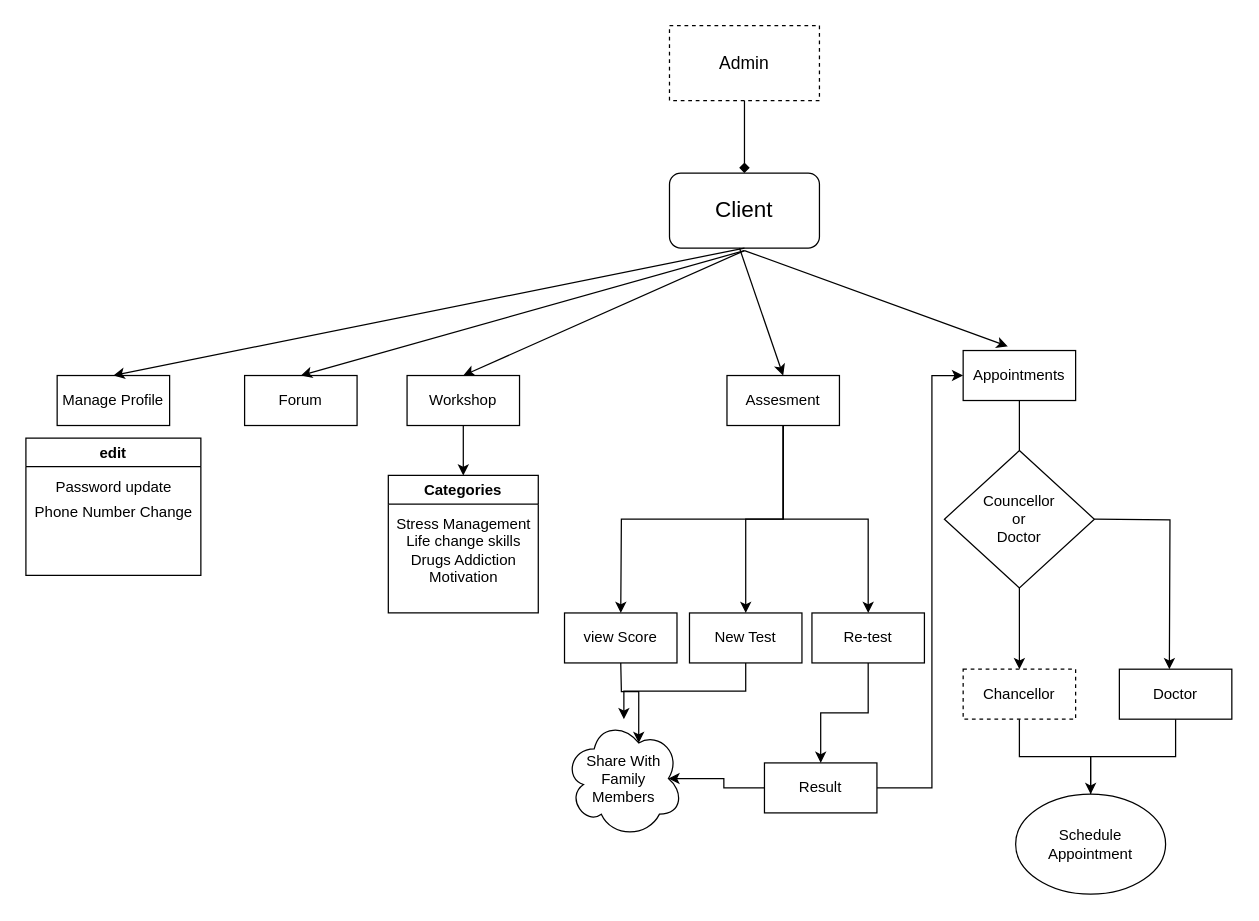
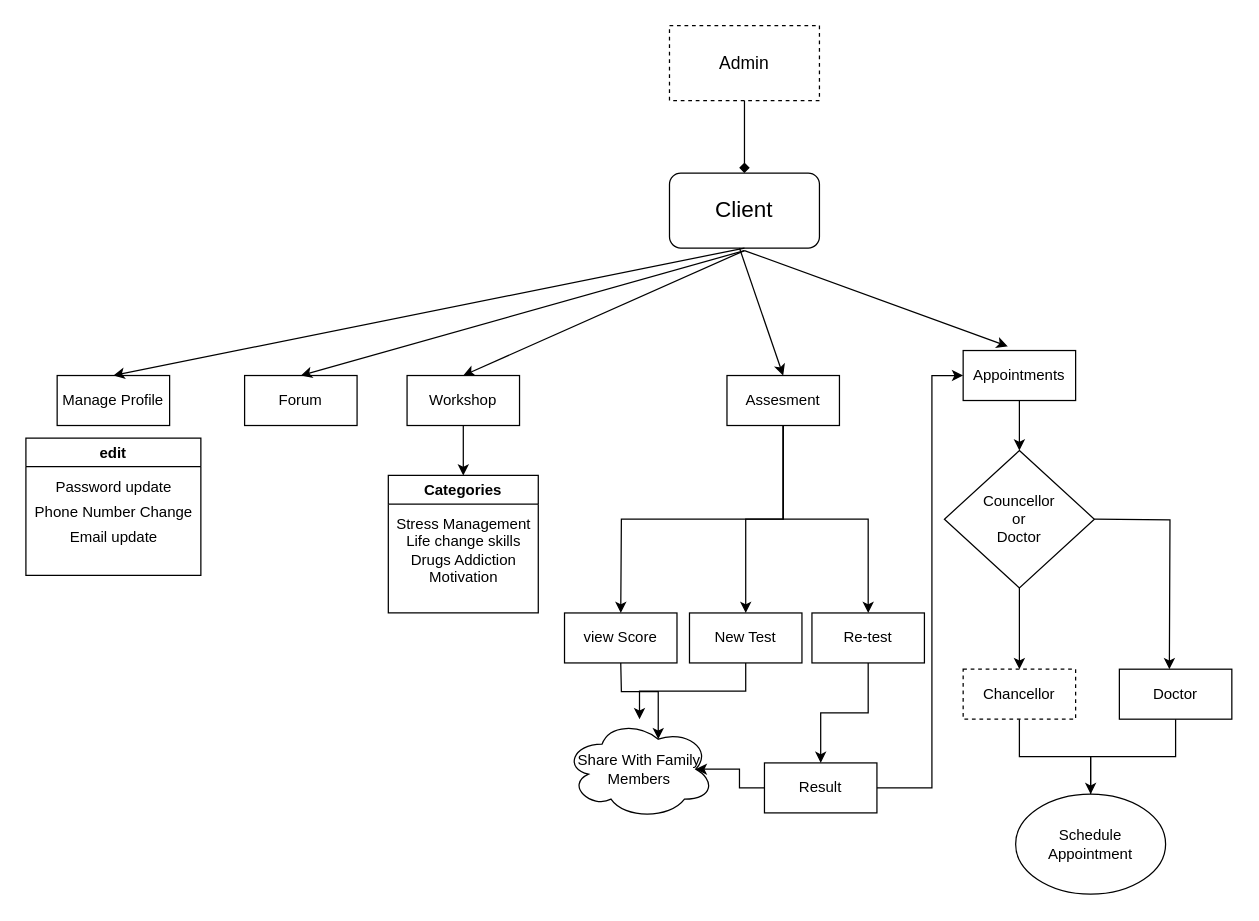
- <mxCell id="12" style="edgeStyle=orthogonalEdgeStyle;rounded=0;orthogonalLoop=1;jettySize=auto;html=1;exitX=0.5;exitY=1;exitDx=0;exitDy=0;entryX=0.5;entryY=0;entryDx=0;entryDy=0;endArrow=none;" parent="1" source="13" target="24" edge="1"><mxGeometry relative="1" as="geometry"><mxPoint x="955" y="380" as="targetPoint" /></mxGeometry></mxCell>
+ <mxCell id="12" style="edgeStyle=orthogonalEdgeStyle;rounded=0;orthogonalLoop=1;jettySize=auto;html=1;exitX=0.5;exitY=1;exitDx=0;exitDy=0;entryX=0.5;entryY=0;entryDx=0;entryDy=0;" parent="1" source="13" target="24" edge="1"><mxGeometry relative="1" as="geometry"><mxPoint x="955" y="380" as="targetPoint" /></mxGeometry></mxCell>
+ <mxCell id="41" value="Email update" style="text;html=1;align=center;verticalAlign=middle;resizable=0;points=[];autosize=1;" parent="38" vertex="1"><mxGeometry x="25" y="70" width="90" height="20" as="geometry" /></mxCell>
- <mxCell id="35" value="Share With Family&lt;br&gt;Members" style="ellipse;shape=cloud;whiteSpace=wrap;html=1;" parent="1" vertex="1"><mxGeometry x="451" y="575" width="95" height="95" as="geometry" /></mxCell>
+ <mxCell id="35" value="Share With Family&lt;br&gt;Members" style="ellipse;shape=cloud;whiteSpace=wrap;html=1;" parent="1" vertex="1"><mxGeometry x="451" y="575" width="120" height="80" as="geometry" /></mxCell>
